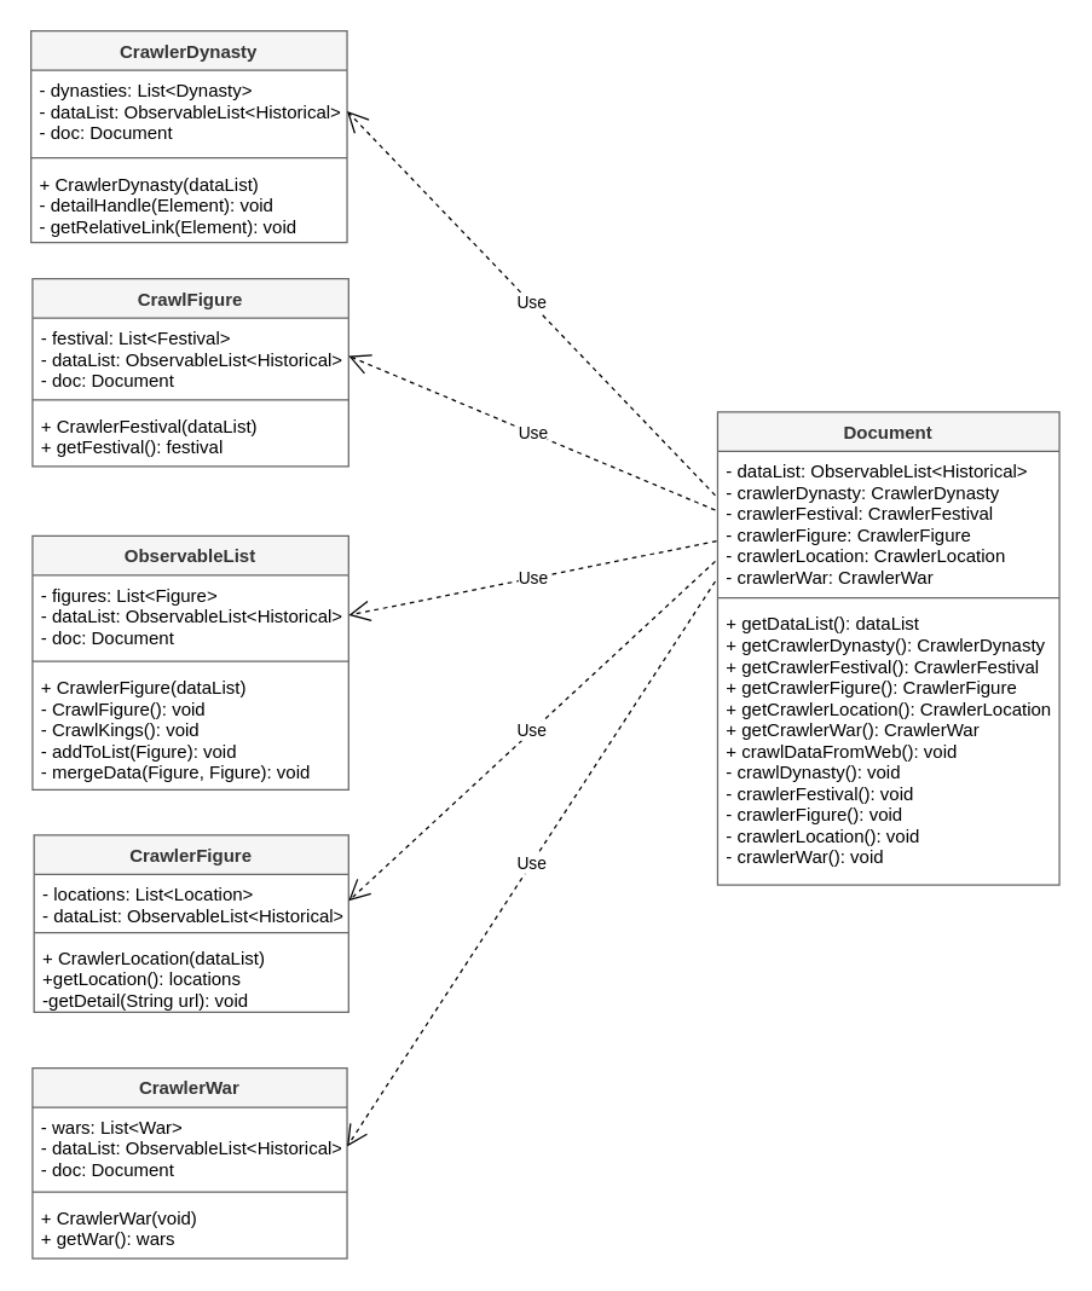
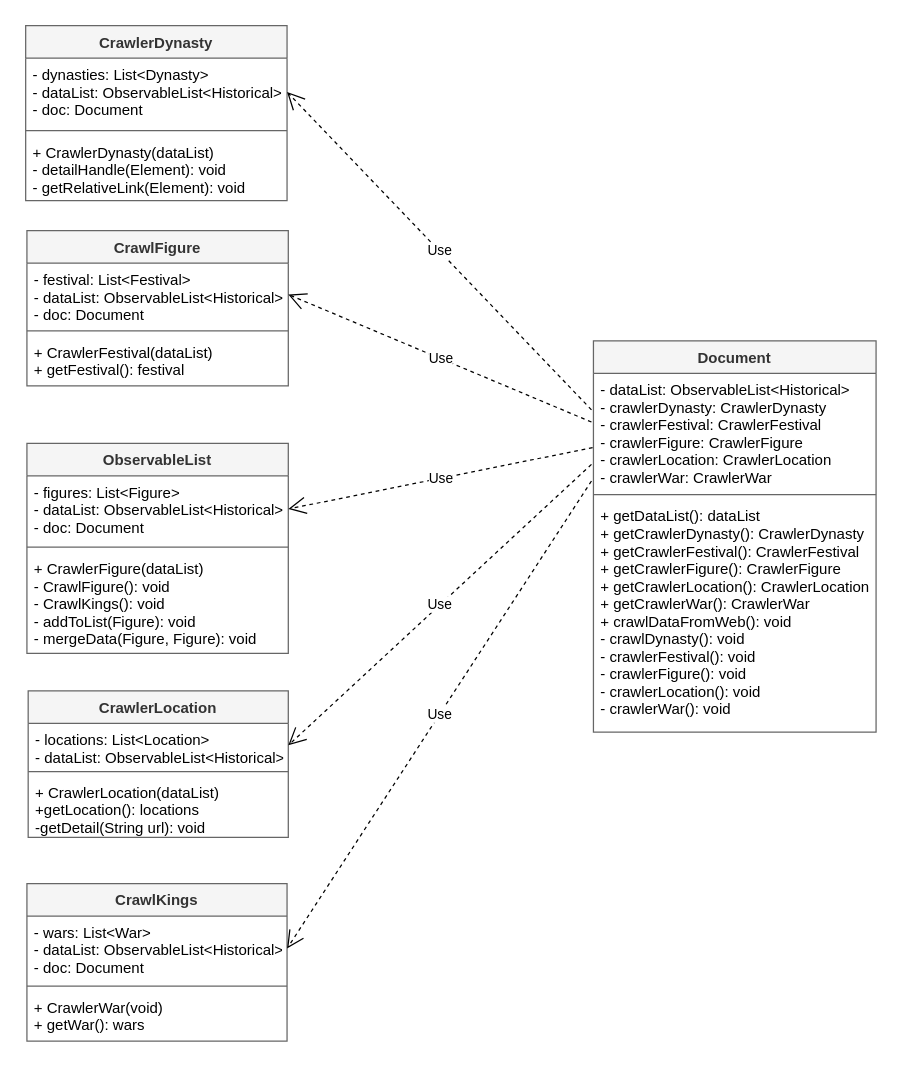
- <mxCell id="14" value="CrawlerFigure" style="swimlane;fontStyle=1;align=center;verticalAlign=top;childLayout=stackLayout;horizontal=1;startSize=26;horizontalStack=0;resizeParent=1;resizeParentMax=0;resizeLast=0;collapsible=1;marginBottom=0;fillColor=#f5f5f5;fontColor=#333333;strokeColor=#666666;" parent="1" vertex="1"><mxGeometry x="22" y="552" width="208" height="117" as="geometry" /></mxCell>
+ <mxCell id="14" value="CrawlerLocation" style="swimlane;fontStyle=1;align=center;verticalAlign=top;childLayout=stackLayout;horizontal=1;startSize=26;horizontalStack=0;resizeParent=1;resizeParentMax=0;resizeLast=0;collapsible=1;marginBottom=0;fillColor=#f5f5f5;fontColor=#333333;strokeColor=#666666;" parent="1" vertex="1"><mxGeometry x="22" y="552" width="208" height="117" as="geometry" /></mxCell>
- <mxCell id="18" value="CrawlerWar" style="swimlane;fontStyle=1;align=center;verticalAlign=top;childLayout=stackLayout;horizontal=1;startSize=26;horizontalStack=0;resizeParent=1;resizeParentMax=0;resizeLast=0;collapsible=1;marginBottom=0;fillColor=#f5f5f5;fontColor=#333333;strokeColor=#666666;" parent="1" vertex="1"><mxGeometry x="21" y="706" width="208" height="126" as="geometry" /></mxCell>
+ <mxCell id="18" value="CrawlKings" style="swimlane;fontStyle=1;align=center;verticalAlign=top;childLayout=stackLayout;horizontal=1;startSize=26;horizontalStack=0;resizeParent=1;resizeParentMax=0;resizeLast=0;collapsible=1;marginBottom=0;fillColor=#f5f5f5;fontColor=#333333;strokeColor=#666666;" parent="1" vertex="1"><mxGeometry x="21" y="706" width="208" height="126" as="geometry" /></mxCell>
